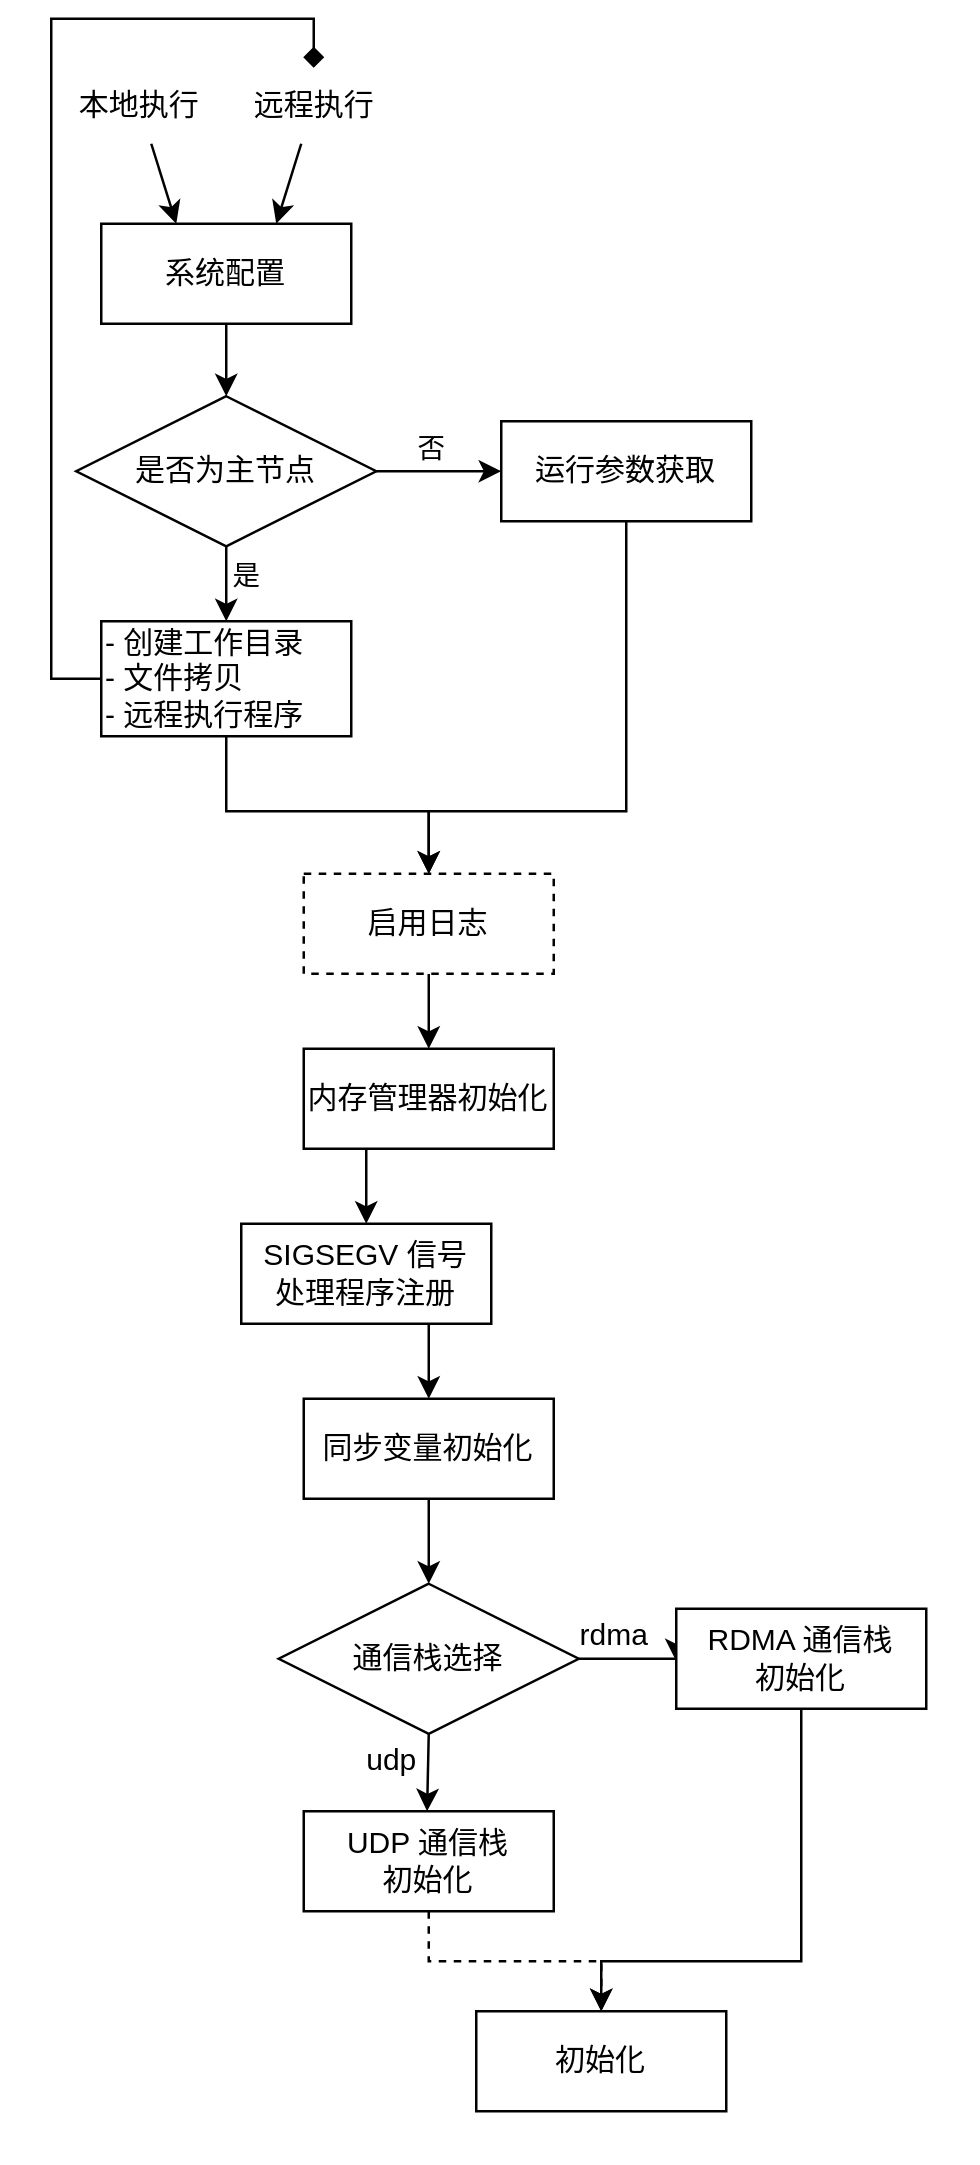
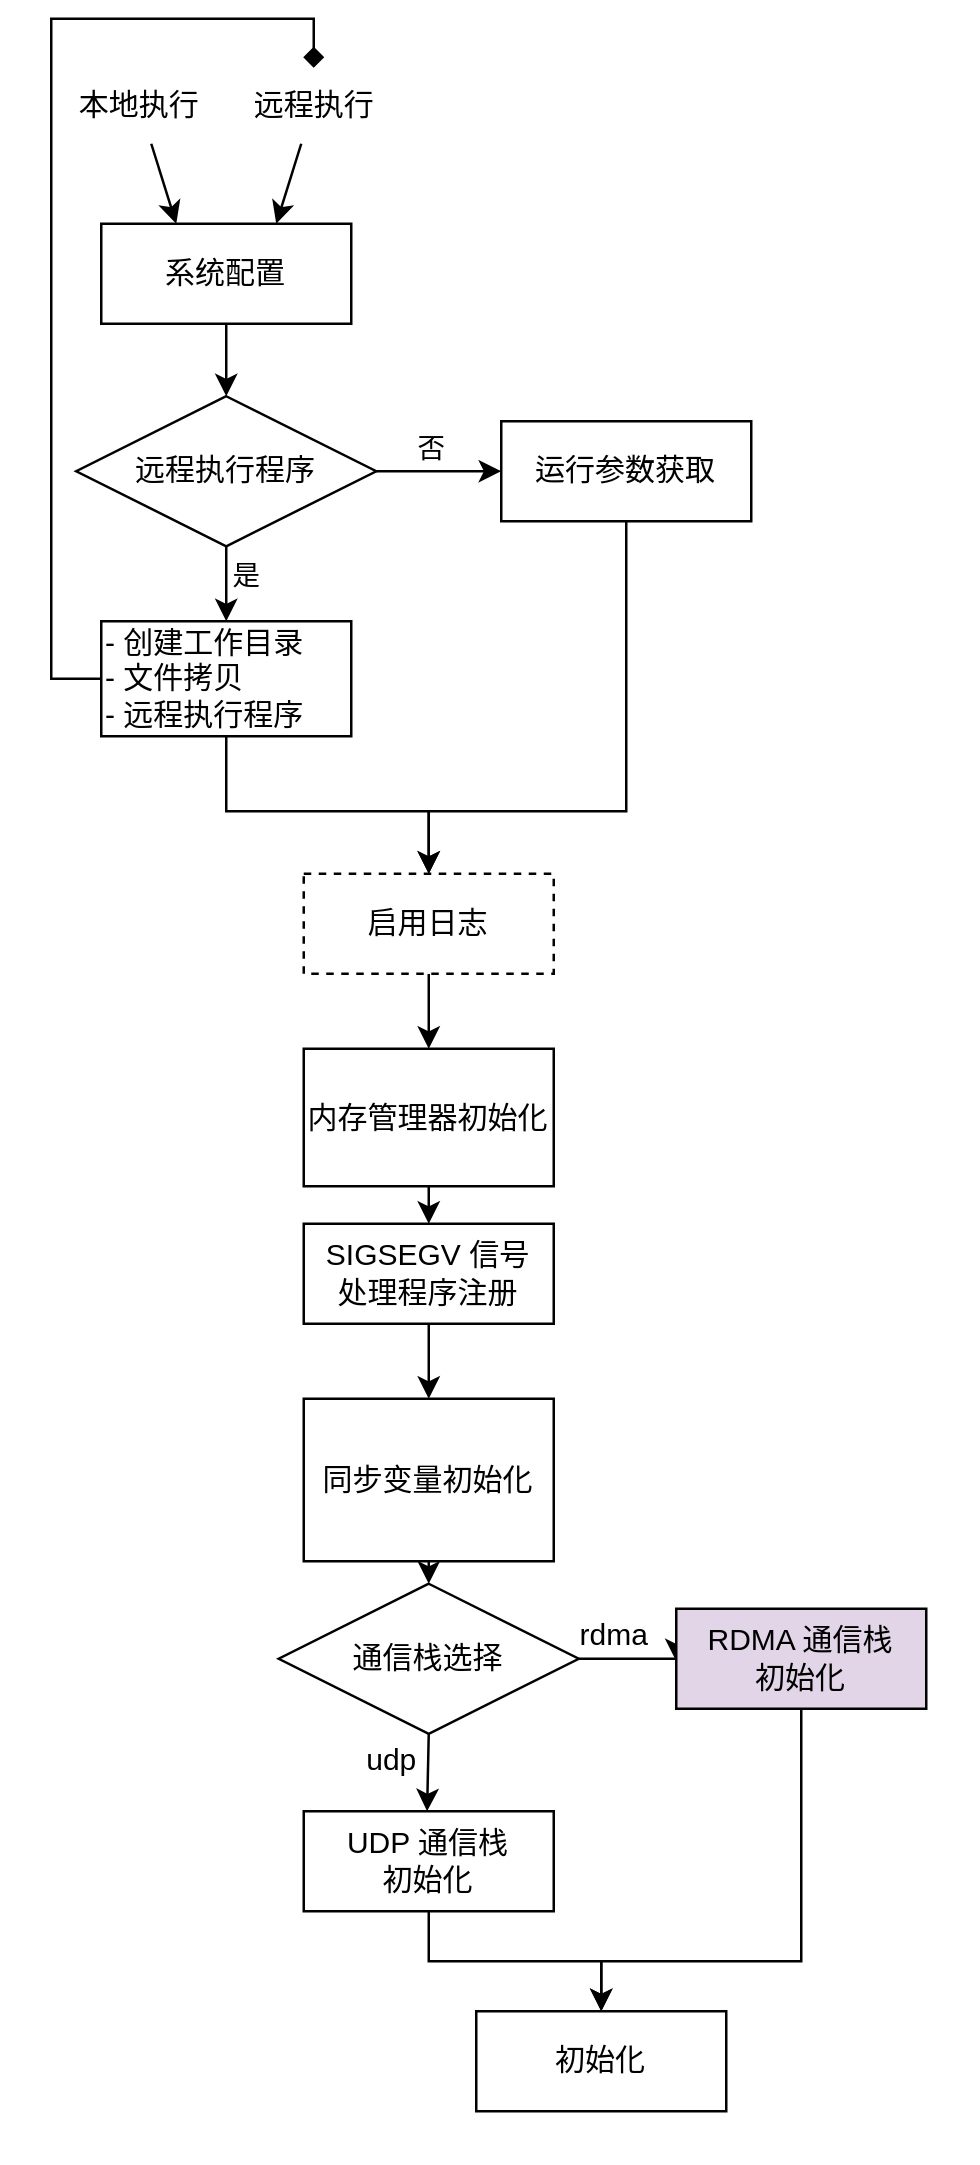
- <mxCell id="8" value="是否为主节点" style="rhombus;whiteSpace=wrap;html=1;" vertex="1" parent="1"><mxGeometry x="30" y="151" width="120" height="60" as="geometry" /></mxCell>
+ <mxCell id="8" value="远程执行程序" style="rhombus;whiteSpace=wrap;html=1;" vertex="1" parent="1"><mxGeometry x="30" y="151" width="120" height="60" as="geometry" /></mxCell>
- <mxCell id="19" value="内存管理器初始化" style="rounded=0;whiteSpace=wrap;html=1;" vertex="1" parent="1"><mxGeometry x="121" y="412" width="100" height="40" as="geometry" /></mxCell>
+ <mxCell id="19" value="内存管理器初始化" style="rounded=0;whiteSpace=wrap;html=1;" vertex="1" parent="1"><mxGeometry x="121" y="412" width="100" height="55" as="geometry" /></mxCell>
- <mxCell id="23" value="SIGSEGV 信号&lt;div&gt;处理程序注册&lt;/div&gt;" style="rounded=0;whiteSpace=wrap;html=1;" vertex="1" parent="1"><mxGeometry x="96" y="482" width="100" height="40" as="geometry" /></mxCell>
+ <mxCell id="23" value="SIGSEGV 信号&lt;div&gt;处理程序注册&lt;/div&gt;" style="rounded=0;whiteSpace=wrap;html=1;" vertex="1" parent="1"><mxGeometry x="121" y="482" width="100" height="40" as="geometry" /></mxCell>
- <mxCell id="21" value="同步变量初始化" style="rounded=0;whiteSpace=wrap;html=1;" vertex="1" parent="1"><mxGeometry x="121" y="552" width="100" height="40" as="geometry" /></mxCell>
+ <mxCell id="21" value="同步变量初始化" style="rounded=0;whiteSpace=wrap;html=1;" vertex="1" parent="1"><mxGeometry x="121" y="552" width="100" height="65" as="geometry" /></mxCell>
- <mxCell id="33" value="RDMA 通信栈&lt;div&gt;初始化&lt;/div&gt;" style="rounded=0;whiteSpace=wrap;html=1;" vertex="1" parent="1"><mxGeometry x="270" y="636" width="100" height="40" as="geometry" /></mxCell>
+ <mxCell id="33" value="RDMA 通信栈&lt;div&gt;初始化&lt;/div&gt;" style="rounded=0;whiteSpace=wrap;html=1;fillColor=#e1d5e7;" vertex="1" parent="1"><mxGeometry x="270" y="636" width="100" height="40" as="geometry" /></mxCell>
- <mxCell id="34" style="edgeStyle=orthogonalEdgeStyle;rounded=0;orthogonalLoop=1;jettySize=auto;html=1;exitX=0.5;exitY=1;exitDx=0;exitDy=0;entryX=0.5;entryY=0;entryDx=0;entryDy=0;dashed=1;" edge="1" parent="1" source="35" target="24"><mxGeometry relative="1" as="geometry" /></mxCell>
+ <mxCell id="34" style="edgeStyle=orthogonalEdgeStyle;rounded=0;orthogonalLoop=1;jettySize=auto;html=1;exitX=0.5;exitY=1;exitDx=0;exitDy=0;entryX=0.5;entryY=0;entryDx=0;entryDy=0;" edge="1" parent="1" source="35" target="24"><mxGeometry relative="1" as="geometry" /></mxCell>
